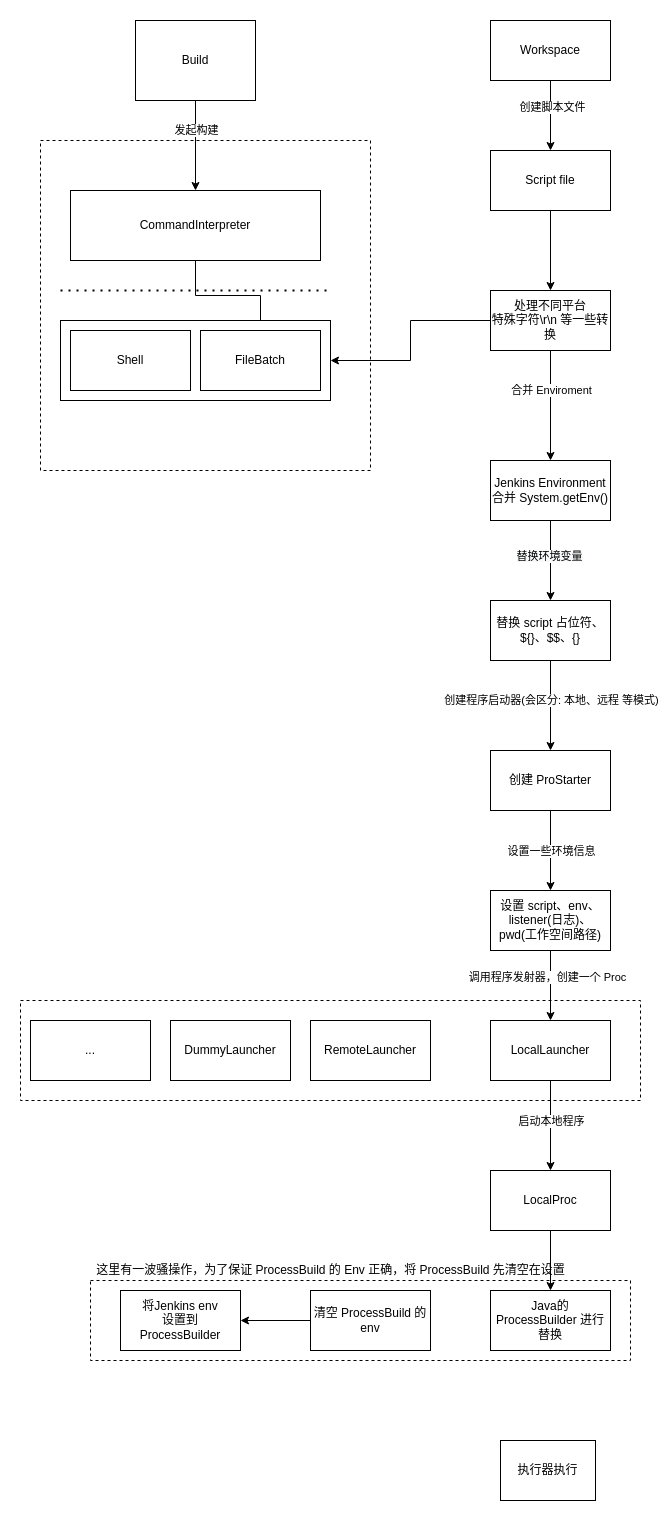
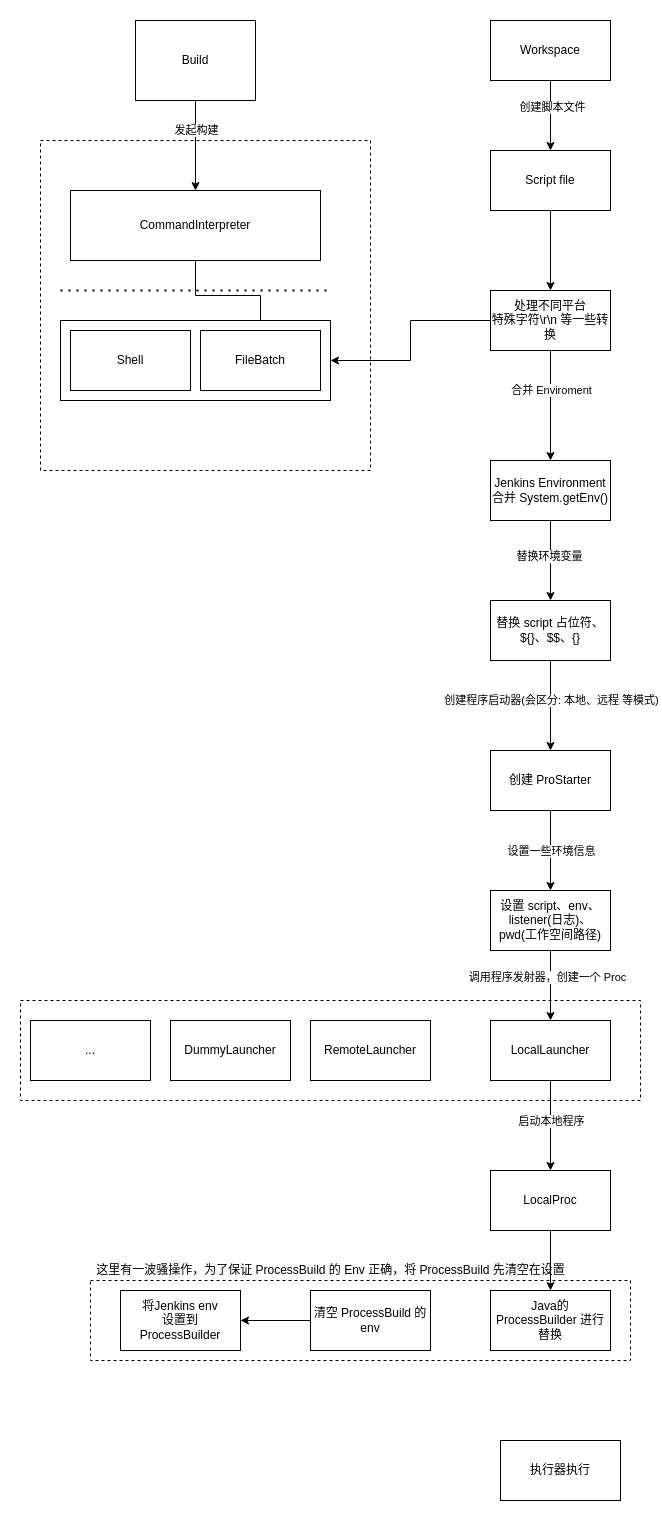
- <mxCell id="43" value="执行器执行" style="rounded=0;whiteSpace=wrap;html=1;shadow=0;direction=west;" vertex="1" parent="1"><mxGeometry x="500" y="1440" width="95" height="60" as="geometry" /></mxCell>
+ <mxCell id="43" value="执行器执行" style="rounded=0;whiteSpace=wrap;html=1;shadow=0;direction=west;" vertex="1" parent="1"><mxGeometry x="500" y="1440" width="120" height="60" as="geometry" /></mxCell>
